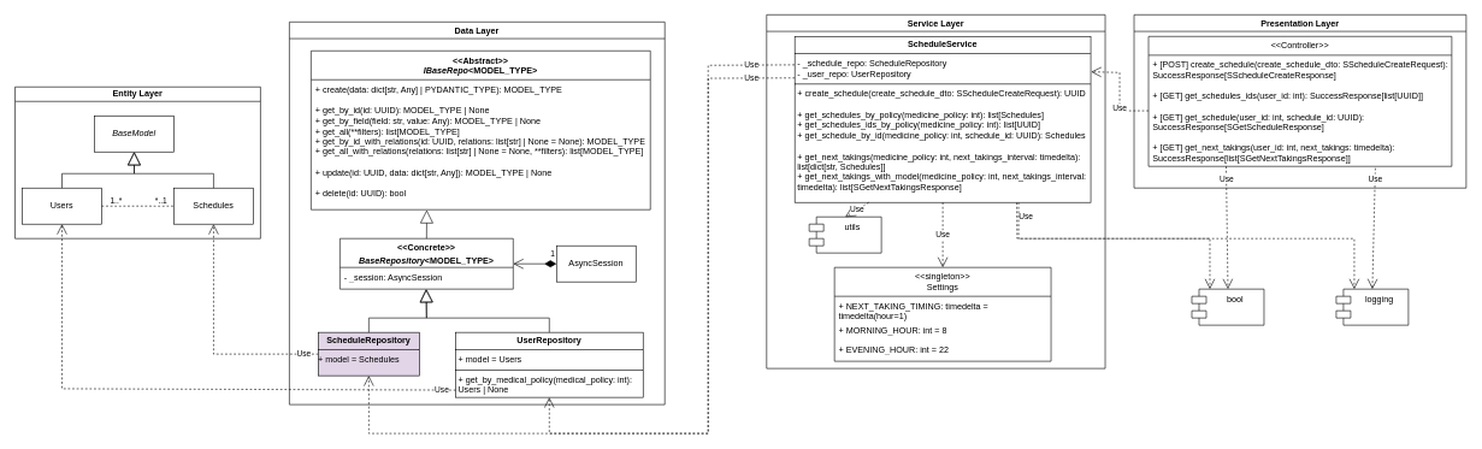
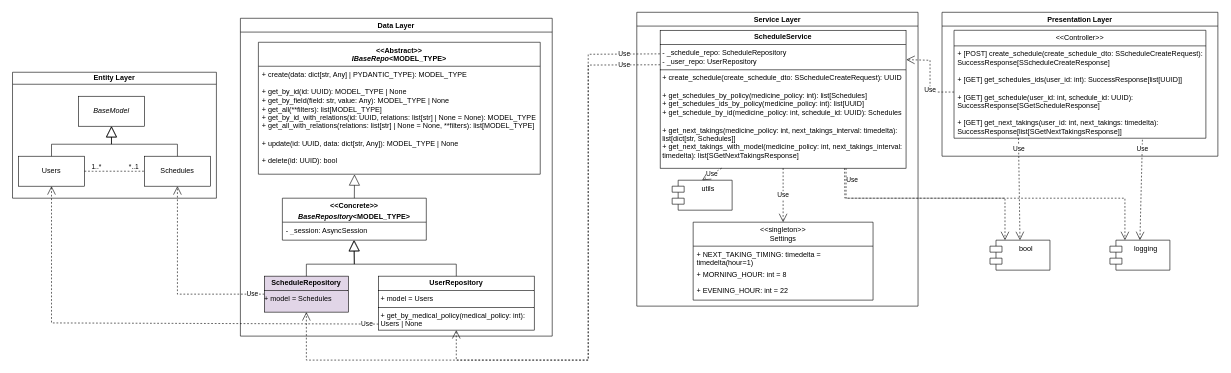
- <mxCell id="23" value="1" style="endArrow=open;html=1;endSize=12;startArrow=diamondThin;startSize=14;startFill=1;edgeStyle=orthogonalEdgeStyle;align=left;verticalAlign=bottom;rounded=0;exitX=0;exitY=0.5;exitDx=0;exitDy=0;entryX=1;entryY=0.5;entryDx=0;entryDy=0;" edge="1" parent="12" source="22" target="20"><mxGeometry x="-0.667" y="-5" relative="1" as="geometry"><mxPoint x="150" y="280" as="sourcePoint" /><mxPoint x="380" y="335" as="targetPoint" /><mxPoint as="offset" /></mxGeometry></mxCell>
- <mxCell id="22" value="AsyncSession" style="html=1;whiteSpace=wrap;" vertex="1" parent="12"><mxGeometry x="370" y="310" width="110" height="50" as="geometry" /></mxCell>
